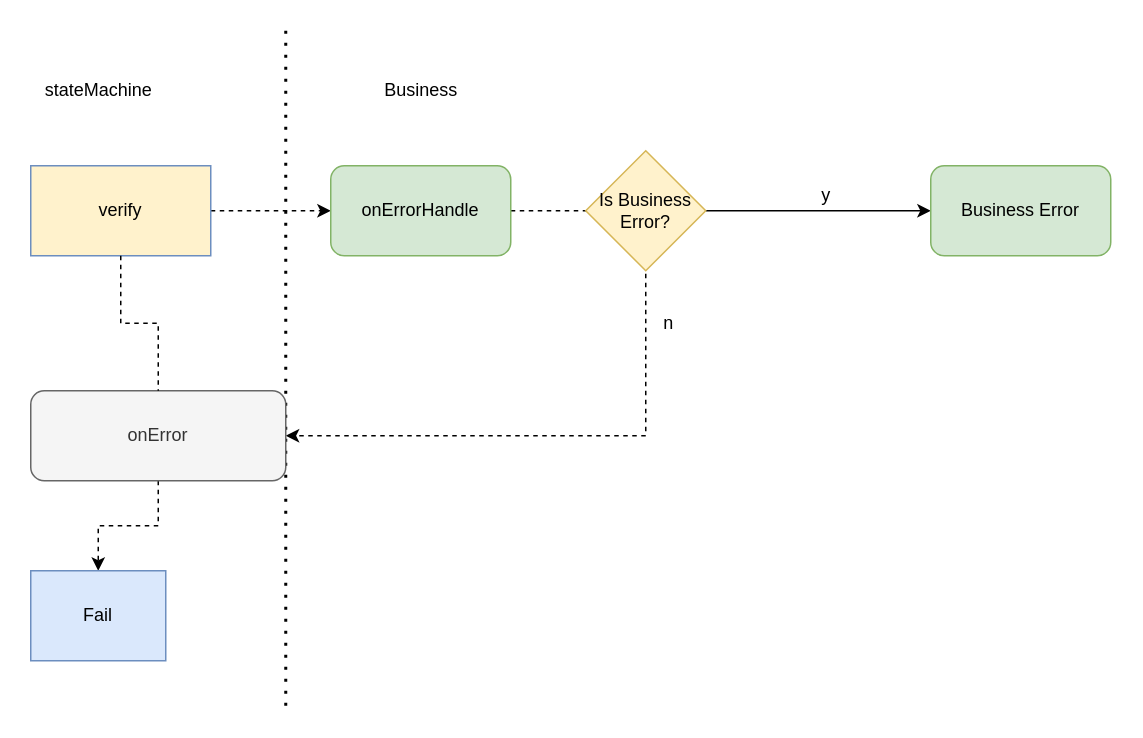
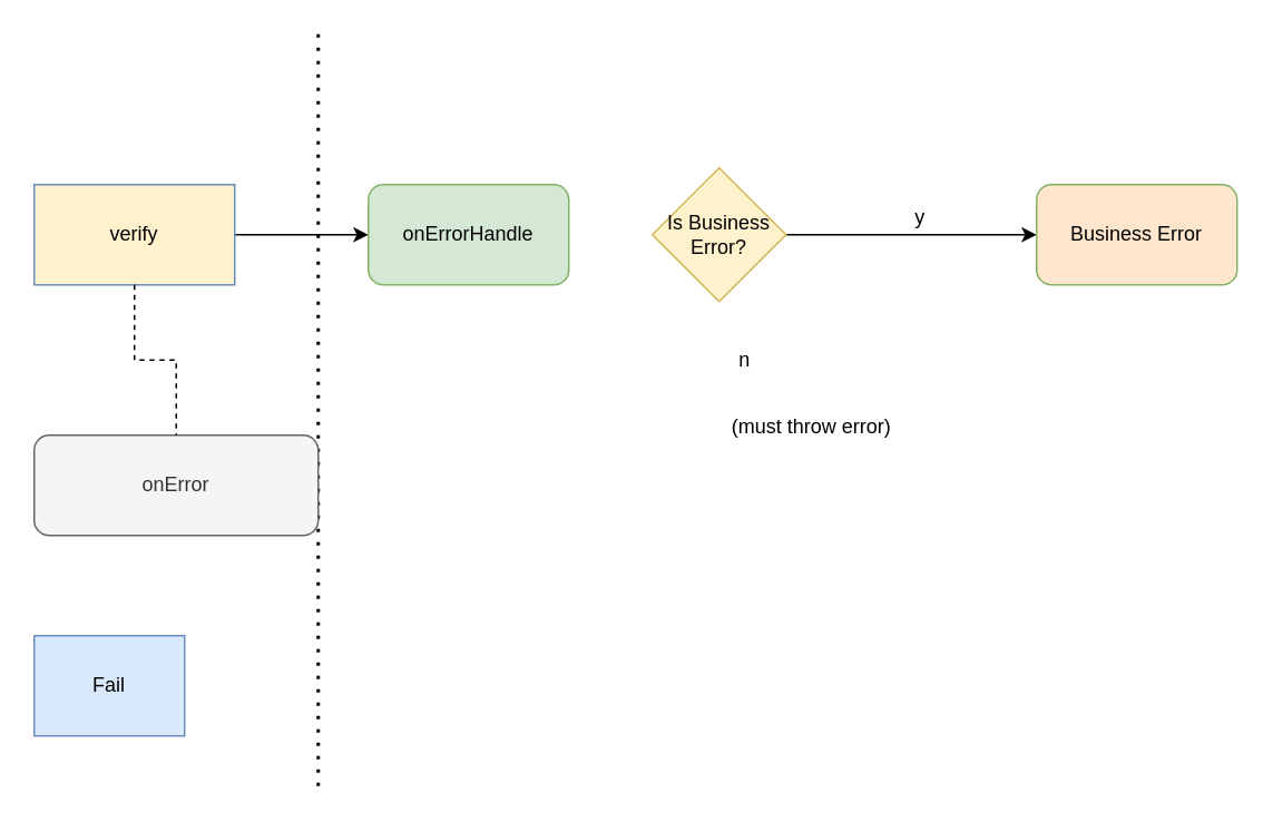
- <mxCell id="9" value="stateMachine" style="text;html=1;align=center;verticalAlign=middle;resizable=0;points=[];autosize=1;strokeColor=none;fillColor=none;" parent="1" vertex="1"><mxGeometry x="20" y="45" width="90" height="30" as="geometry" /></mxCell>
- <mxCell id="12" value="Business" style="text;html=1;align=center;verticalAlign=middle;resizable=0;points=[];autosize=1;strokeColor=none;fillColor=none;" parent="1" vertex="1"><mxGeometry x="245" y="45" width="70" height="30" as="geometry" /></mxCell>
- <mxCell id="2" value="" style="edgeStyle=orthogonalEdgeStyle;rounded=0;orthogonalLoop=1;jettySize=auto;html=1;dashed=1;" parent="1" source="4" target="7" edge="1"><mxGeometry relative="1" as="geometry" /></mxCell>
+ <mxCell id="2" value="" style="edgeStyle=orthogonalEdgeStyle;rounded=0;orthogonalLoop=1;jettySize=auto;html=1;" parent="1" source="4" target="7" edge="1"><mxGeometry relative="1" as="geometry" /></mxCell>
- <mxCell id="11" value="Business Error" style="whiteSpace=wrap;html=1;fillColor=#d5e8d4;strokeColor=#82b366;rounded=1;" parent="1" vertex="1"><mxGeometry x="620" y="110" width="120" height="60" as="geometry" /></mxCell>
+ <mxCell id="11" value="Business Error" style="whiteSpace=wrap;html=1;fillColor=#ffe6cc;strokeColor=#82b366;rounded=1;" parent="1" vertex="1"><mxGeometry x="620" y="110" width="120" height="60" as="geometry" /></mxCell>
+ <mxCell id="18" value="(must throw error)" style="text;html=1;align=center;verticalAlign=middle;resizable=0;points=[];autosize=1;strokeColor=none;fillColor=none;" vertex="1" parent="1"><mxGeometry x="425" y="240" width="120" height="30" as="geometry" /></mxCell>
- <mxCell id="5" value="" style="edgeStyle=orthogonalEdgeStyle;rounded=0;orthogonalLoop=1;jettySize=auto;html=1;entryX=1;entryY=0.5;entryDx=0;entryDy=0;dashed=1;" parent="1" source="7" target="16" edge="1"><mxGeometry relative="1" as="geometry"><mxPoint x="110" y="300" as="targetPoint" /><Array as="points"><mxPoint x="430" y="140" /><mxPoint x="430" y="290" /></Array></mxGeometry></mxCell>
- <mxCell id="3" value="" style="edgeStyle=orthogonalEdgeStyle;rounded=0;orthogonalLoop=1;jettySize=auto;html=1;dashed=1;startArrow=none;" parent="1" source="16" target="10" edge="1"><mxGeometry relative="1" as="geometry" /></mxCell>
